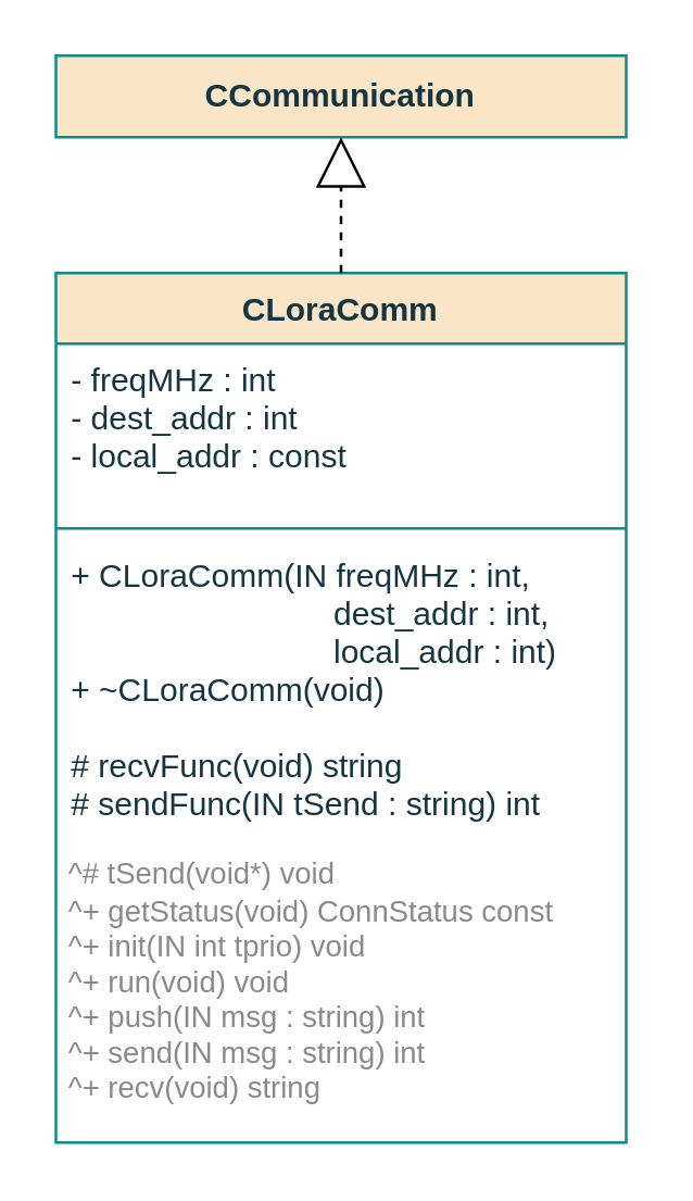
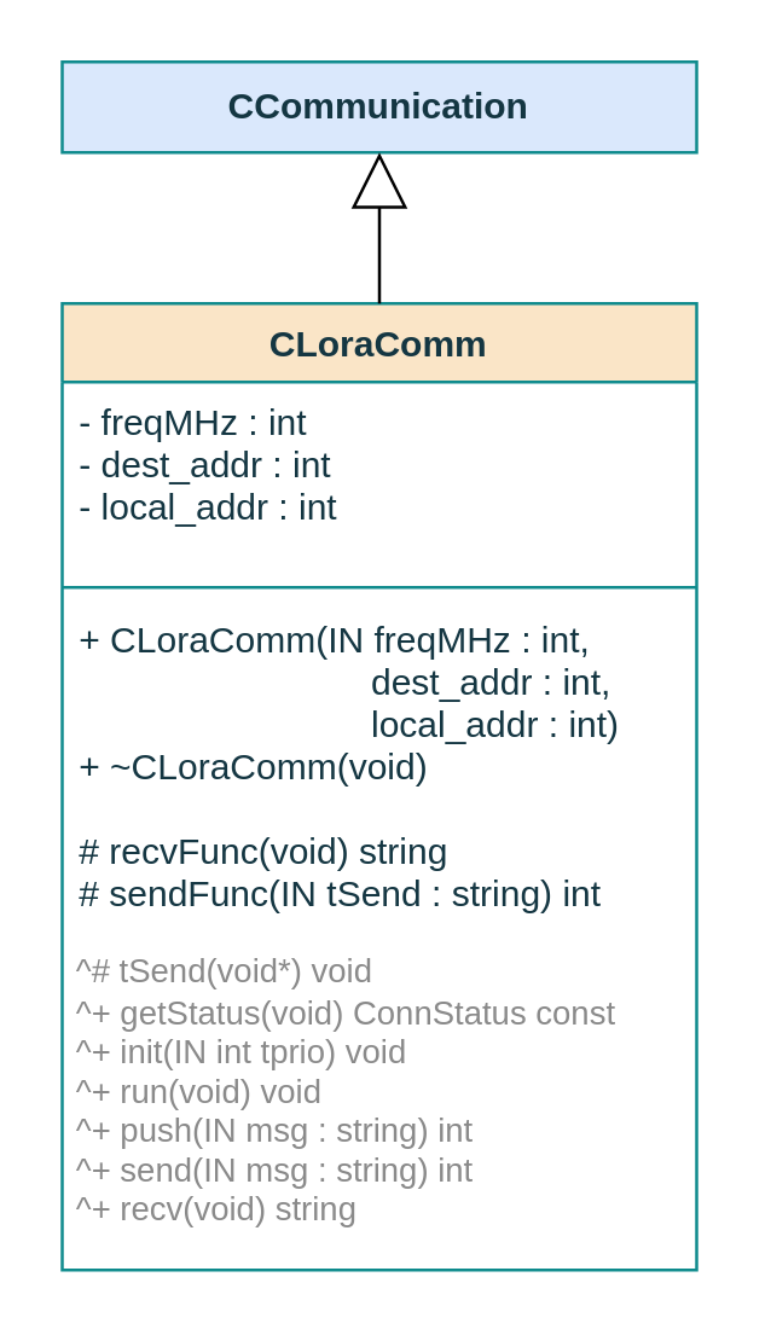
- <mxCell id="6" value="CCommunication" style="rounded=0;whiteSpace=wrap;html=1;sketch=0;fontColor=#143642;strokeColor=#0F8B8D;fillColor=#FAE5C7;fontStyle=1" parent="1" vertex="1"><mxGeometry x="20" y="20" width="210" height="30" as="geometry" /></mxCell>
+ <mxCell id="6" value="CCommunication" style="rounded=0;whiteSpace=wrap;html=1;sketch=0;fontColor=#143642;strokeColor=#0F8B8D;fillColor=#dae8fc;fontStyle=1;" parent="1" vertex="1"><mxGeometry x="20" y="20" width="210" height="30" as="geometry" /></mxCell>
- <mxCell id="7" value="" style="endArrow=block;endSize=16;endFill=0;html=1;rounded=0;exitX=0.5;exitY=0;exitDx=0;exitDy=0;entryX=0.5;entryY=1;entryDx=0;entryDy=0;dashed=1;" parent="1" source="2" target="6" edge="1"><mxGeometry width="160" relative="1" as="geometry"><mxPoint x="220" y="114.76" as="sourcePoint" /><mxPoint x="310" y="115" as="targetPoint" /></mxGeometry></mxCell>
+ <mxCell id="7" value="" style="endArrow=block;endSize=16;endFill=0;html=1;rounded=0;exitX=0.5;exitY=0;exitDx=0;exitDy=0;entryX=0.5;entryY=1;entryDx=0;entryDy=0;" parent="1" source="2" target="6" edge="1"><mxGeometry width="160" relative="1" as="geometry"><mxPoint x="220" y="114.76" as="sourcePoint" /><mxPoint x="310" y="115" as="targetPoint" /></mxGeometry></mxCell>
- <mxCell id="3" value="- freqMHz : int&#10;- dest_addr : int&#10;- local_addr : const&#10;&#10;&#10;&#10;&#10;&#10;" style="text;strokeColor=none;fillColor=none;align=left;verticalAlign=top;spacingLeft=4;spacingRight=4;overflow=hidden;rotatable=0;points=[[0,0.5],[1,0.5]];portConstraint=eastwest;fontColor=#143642;" parent="2" vertex="1"><mxGeometry y="26" width="210" height="64" as="geometry" /></mxCell>
+ <mxCell id="3" value="- freqMHz : int&#10;- dest_addr : int&#10;- local_addr : int&#10;&#10;&#10;&#10;&#10;&#10;" style="text;strokeColor=none;fillColor=none;align=left;verticalAlign=top;spacingLeft=4;spacingRight=4;overflow=hidden;rotatable=0;points=[[0,0.5],[1,0.5]];portConstraint=eastwest;fontColor=#143642;" parent="2" vertex="1"><mxGeometry y="26" width="210" height="64" as="geometry" /></mxCell>
